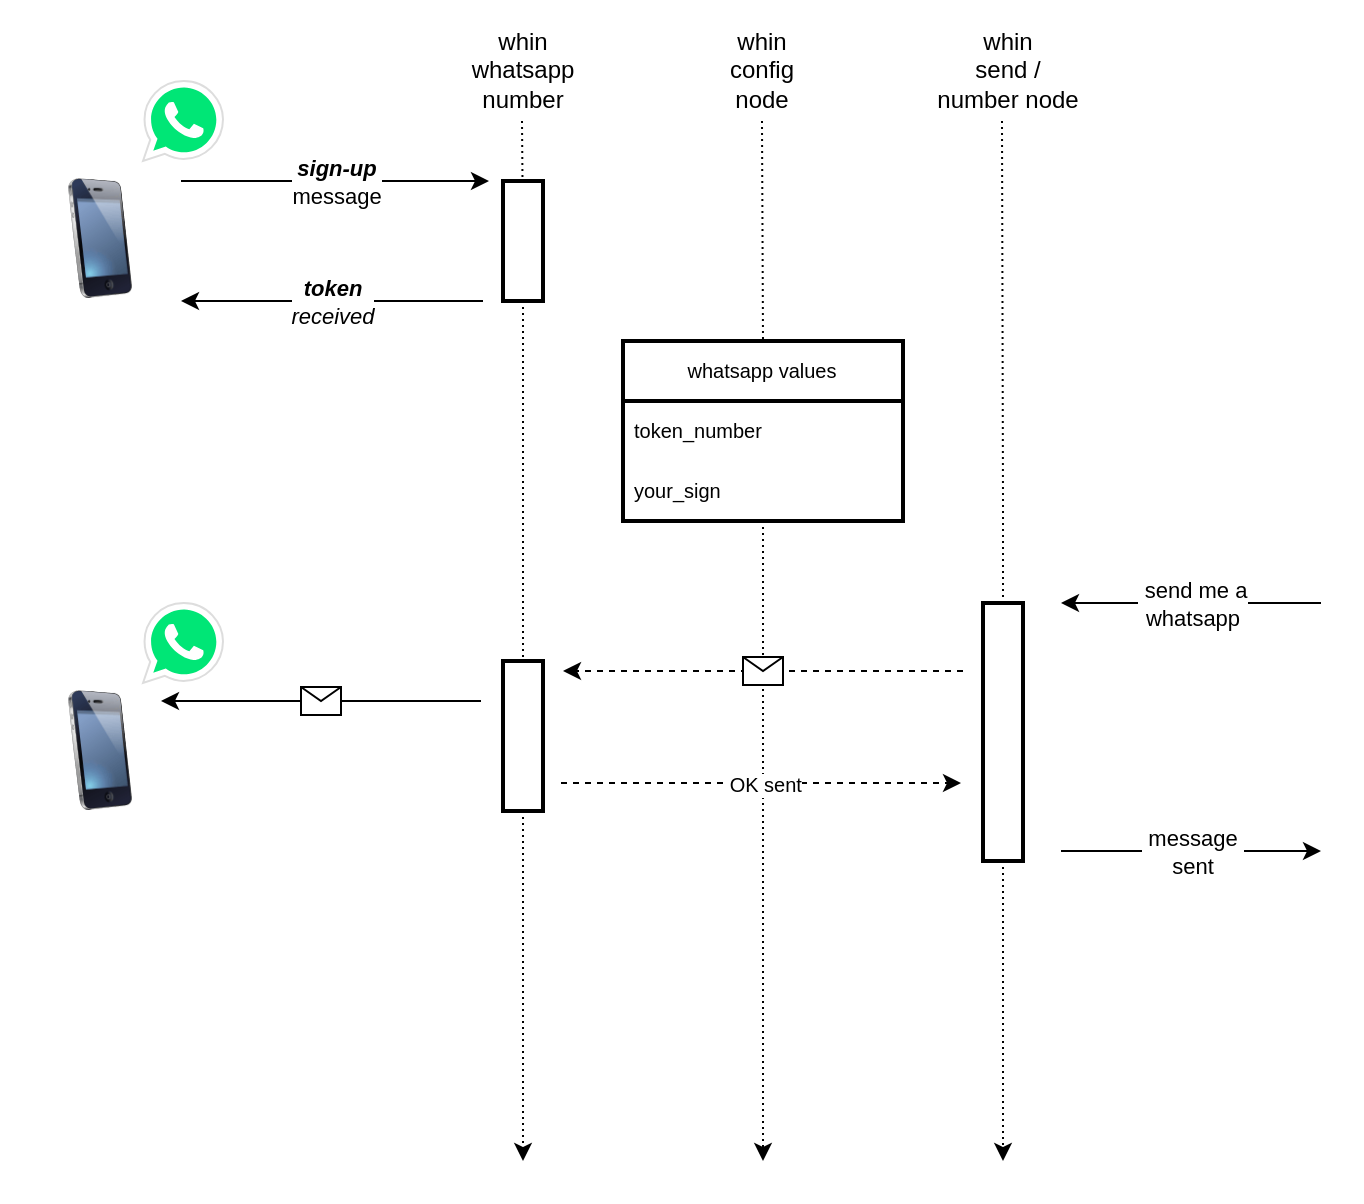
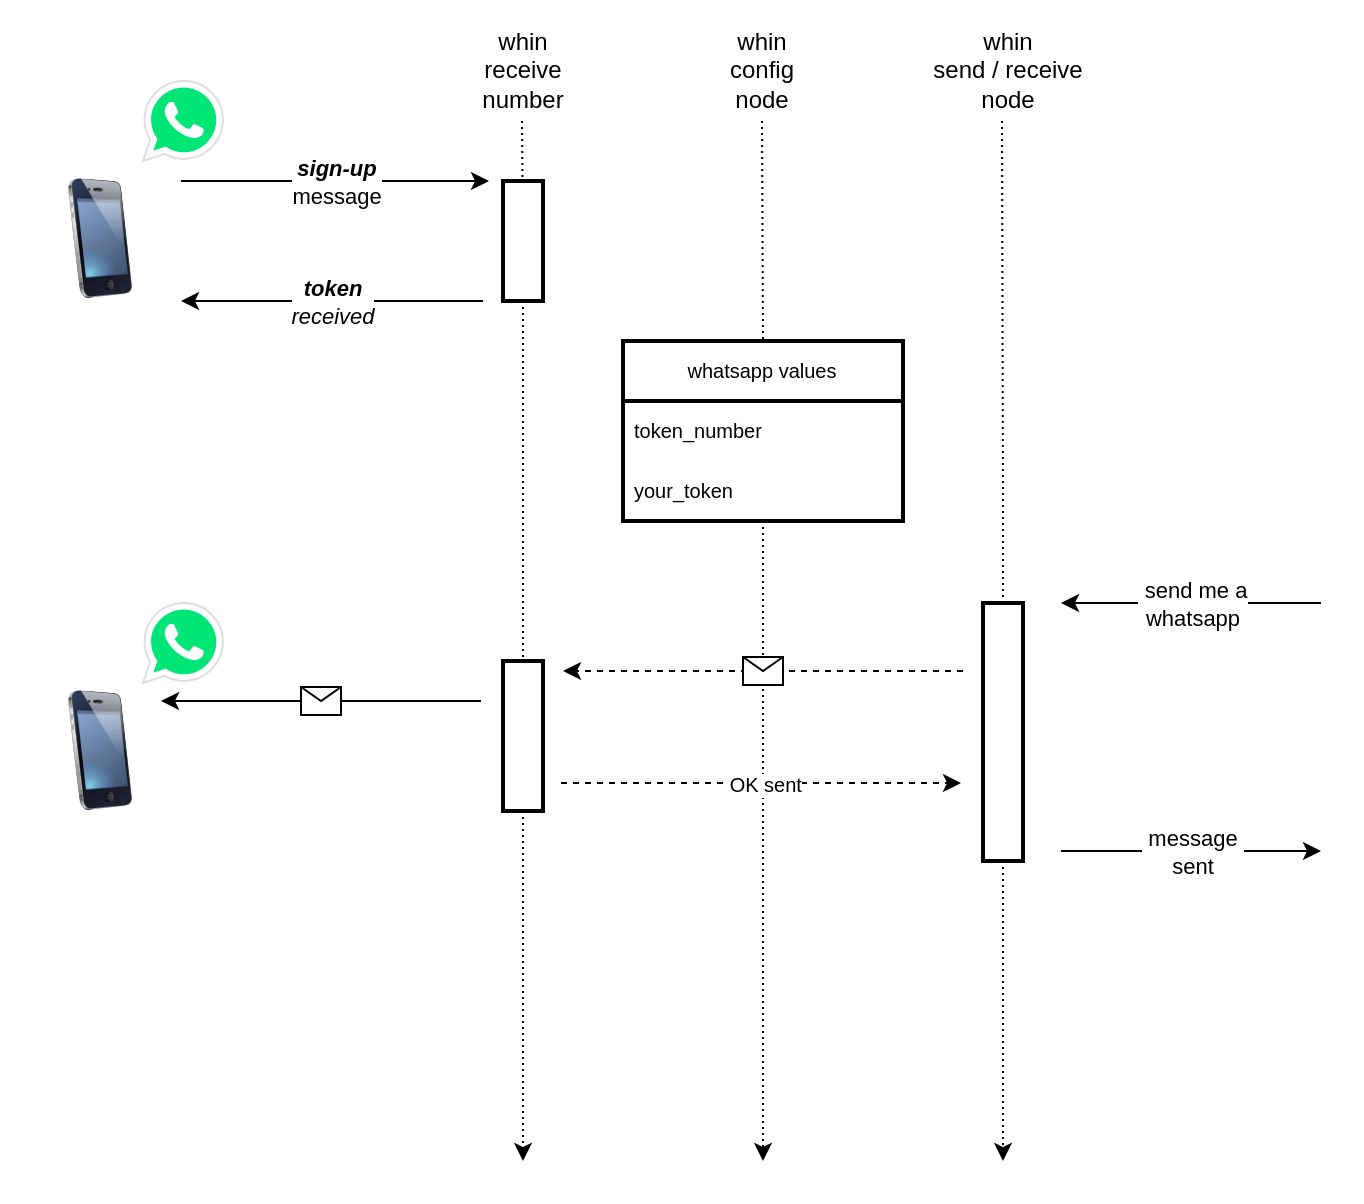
- <mxCell id="17" value="&lt;div style=&quot;font-size: 12px;&quot;&gt;whin &lt;br style=&quot;font-size: 12px;&quot;&gt;&lt;/div&gt;&lt;div style=&quot;font-size: 12px;&quot;&gt;whatsapp&lt;/div&gt;&lt;div style=&quot;font-size: 12px;&quot;&gt;number&lt;br style=&quot;font-size: 12px;&quot;&gt;&lt;/div&gt;" style="text;html=1;strokeColor=none;fillColor=none;align=center;verticalAlign=middle;whiteSpace=wrap;rounded=0;fontSize=12;" vertex="1" parent="1"><mxGeometry x="230.5" y="20" width="61" height="30" as="geometry" /></mxCell>
+ <mxCell id="17" value="&lt;div style=&quot;font-size: 12px;&quot;&gt;whin &lt;br style=&quot;font-size: 12px;&quot;&gt;&lt;/div&gt;&lt;div style=&quot;font-size: 12px;&quot;&gt;receive&lt;/div&gt;&lt;div style=&quot;font-size: 12px;&quot;&gt;number&lt;br style=&quot;font-size: 12px;&quot;&gt;&lt;/div&gt;" style="text;html=1;strokeColor=none;fillColor=none;align=center;verticalAlign=middle;whiteSpace=wrap;rounded=0;fontSize=12;" vertex="1" parent="1"><mxGeometry x="230.5" y="20" width="61" height="30" as="geometry" /></mxCell>
- <mxCell id="18" value="&lt;div style=&quot;font-size: 12px;&quot;&gt;whin &lt;br style=&quot;font-size: 12px;&quot;&gt;&lt;/div&gt;&lt;div style=&quot;font-size: 12px;&quot;&gt;send / number node&lt;/div&gt;" style="text;html=1;strokeColor=none;fillColor=none;align=center;verticalAlign=middle;whiteSpace=wrap;rounded=0;fontSize=12;" vertex="1" parent="1"><mxGeometry x="465" y="20" width="78" height="30" as="geometry" /></mxCell>
+ <mxCell id="18" value="&lt;div style=&quot;font-size: 12px;&quot;&gt;whin &lt;br style=&quot;font-size: 12px;&quot;&gt;&lt;/div&gt;&lt;div style=&quot;font-size: 12px;&quot;&gt;send / receive node&lt;/div&gt;" style="text;html=1;strokeColor=none;fillColor=none;align=center;verticalAlign=middle;whiteSpace=wrap;rounded=0;fontSize=12;" vertex="1" parent="1"><mxGeometry x="465" y="20" width="78" height="30" as="geometry" /></mxCell>
- <mxCell id="27" value="your_sign" style="text;strokeColor=none;fillColor=none;align=left;verticalAlign=middle;spacingLeft=4;spacingRight=4;overflow=hidden;points=[[0,0.5],[1,0.5]];portConstraint=eastwest;rotatable=0;fontSize=10;" vertex="1" parent="25"><mxGeometry y="60" width="140" height="30" as="geometry" /></mxCell>
+ <mxCell id="27" value="your_token" style="text;strokeColor=none;fillColor=none;align=left;verticalAlign=middle;spacingLeft=4;spacingRight=4;overflow=hidden;points=[[0,0.5],[1,0.5]];portConstraint=eastwest;rotatable=0;fontSize=10;" vertex="1" parent="25"><mxGeometry y="60" width="140" height="30" as="geometry" /></mxCell>
